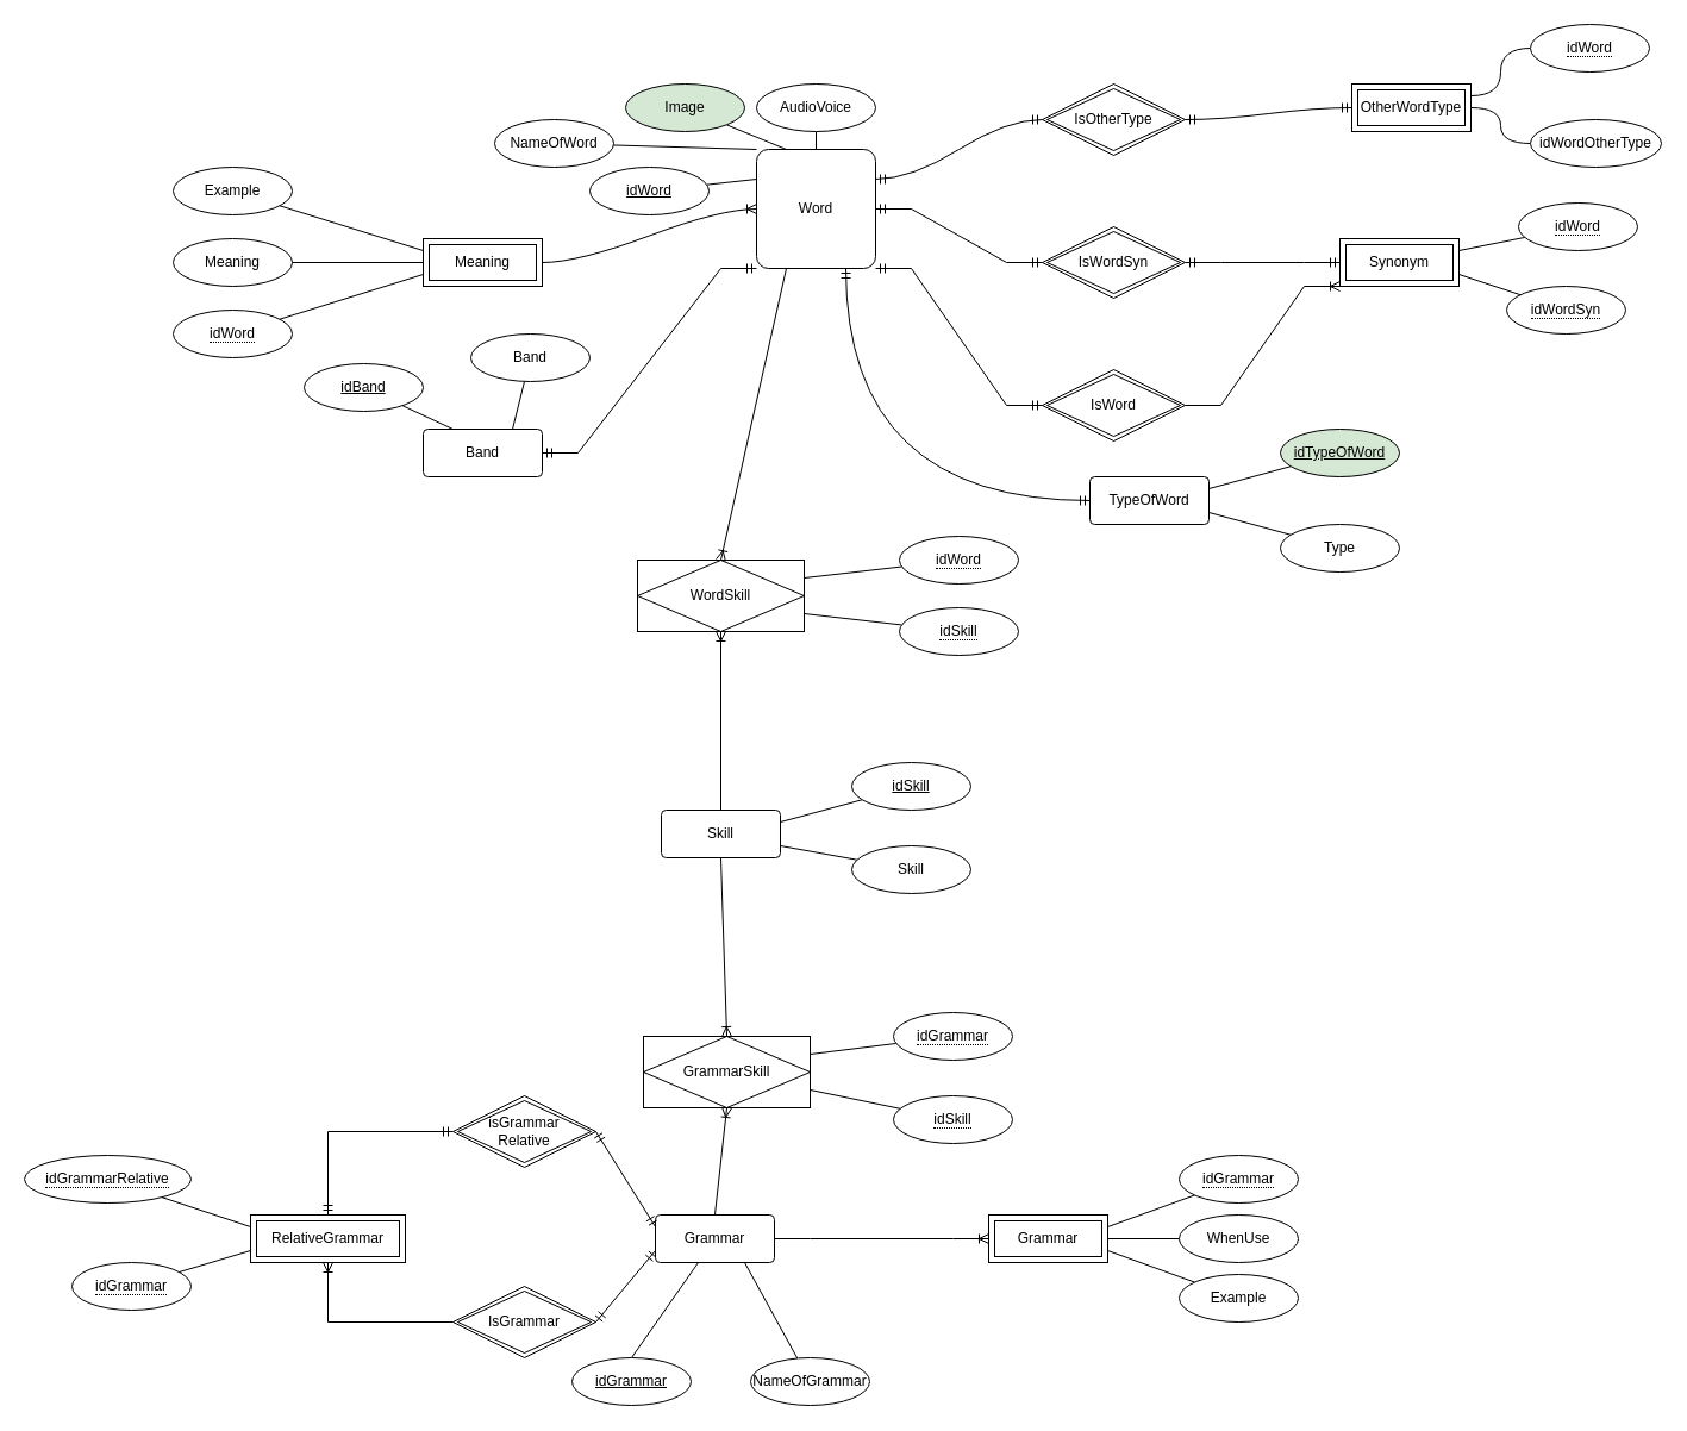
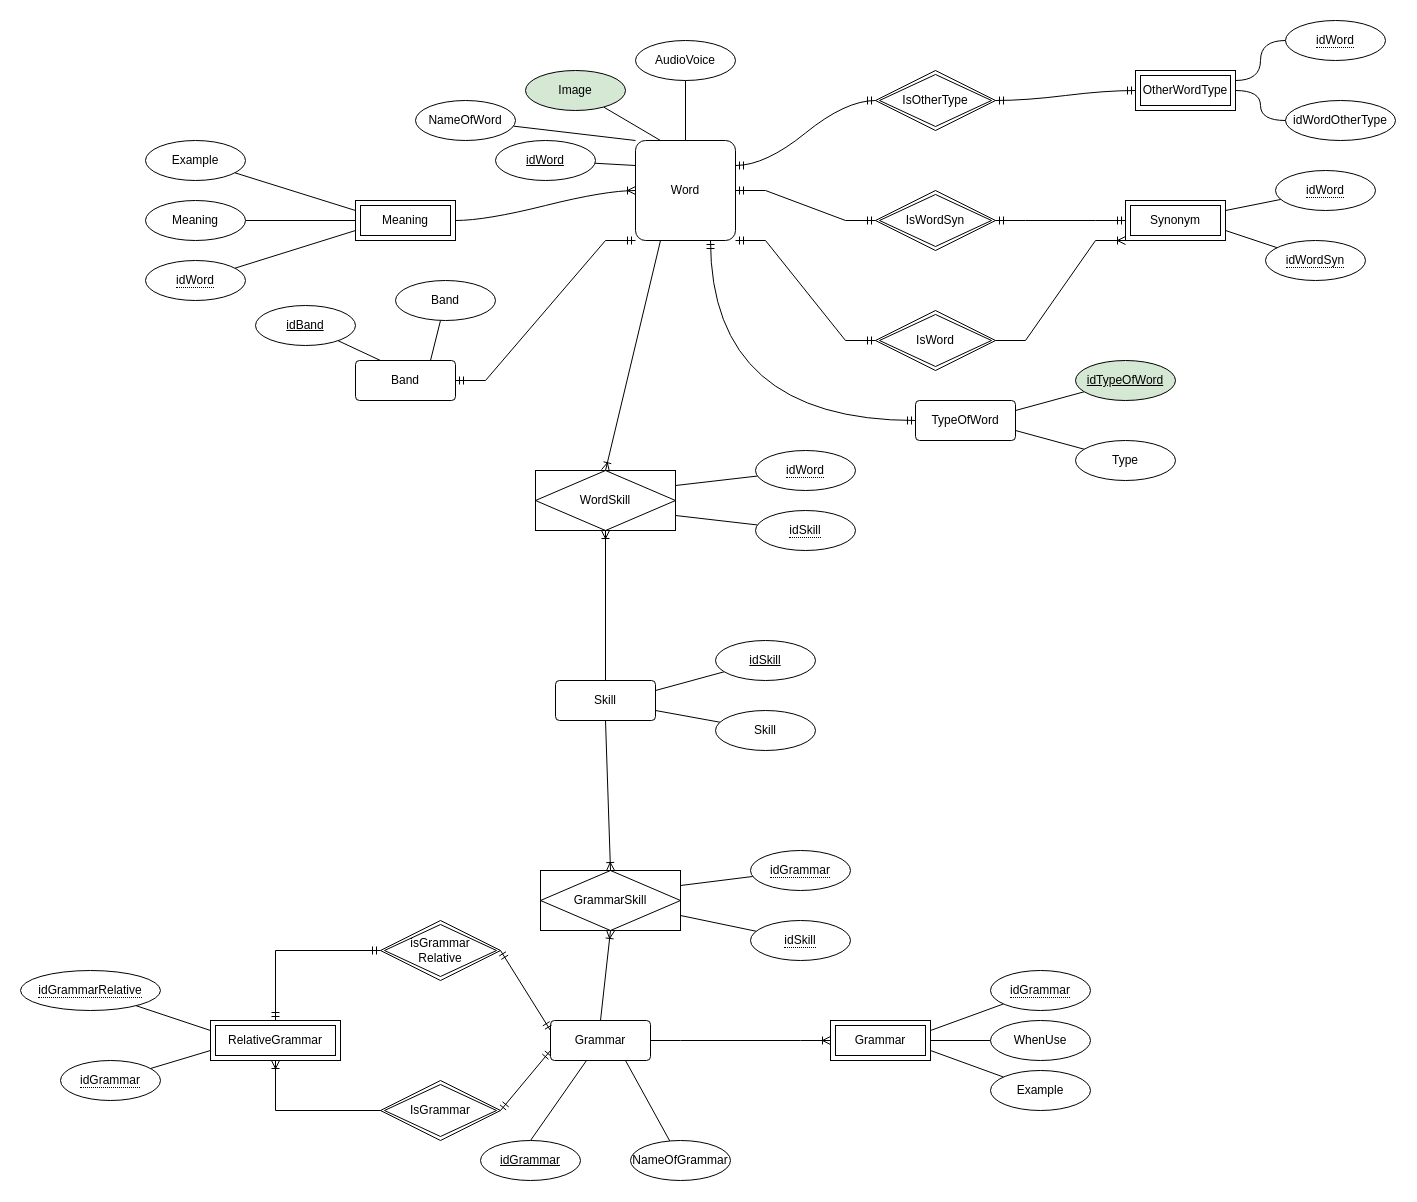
- <mxCell id="24" value="AudioVoice" style="ellipse;whiteSpace=wrap;html=1;align=center;" parent="1" vertex="1"><mxGeometry x="635" y="70" width="100" height="40" as="geometry" /></mxCell>
+ <mxCell id="24" value="AudioVoice" style="ellipse;whiteSpace=wrap;html=1;align=center;" parent="1" vertex="1"><mxGeometry x="635" y="40" width="100" height="40" as="geometry" /></mxCell>
- <mxCell id="2" value="Word" style="rounded=1;arcSize=10;whiteSpace=wrap;html=1;align=center;" parent="1" vertex="1"><mxGeometry x="635" y="125" width="100" height="100" as="geometry" /></mxCell>
+ <mxCell id="2" value="Word" style="rounded=1;arcSize=10;whiteSpace=wrap;html=1;align=center;" parent="1" vertex="1"><mxGeometry x="635" y="140" width="100" height="100" as="geometry" /></mxCell>
